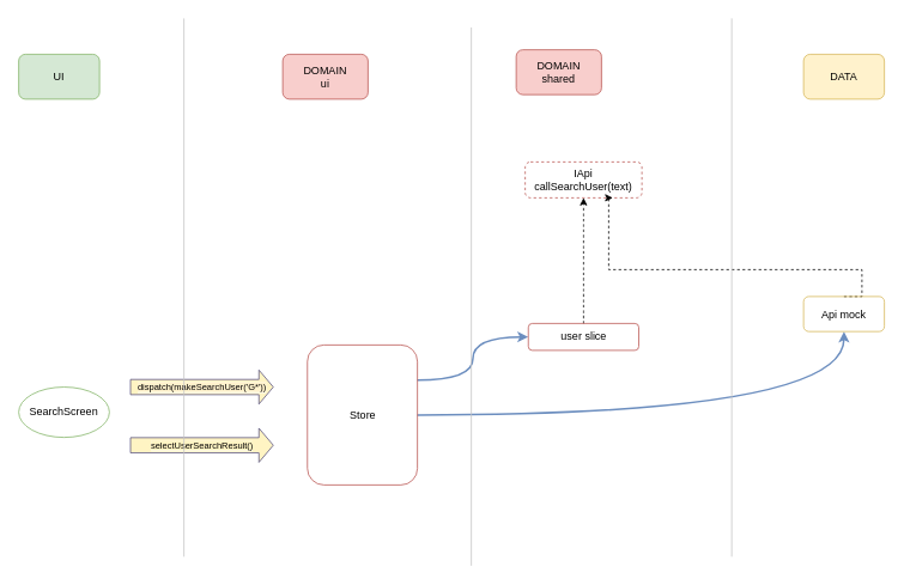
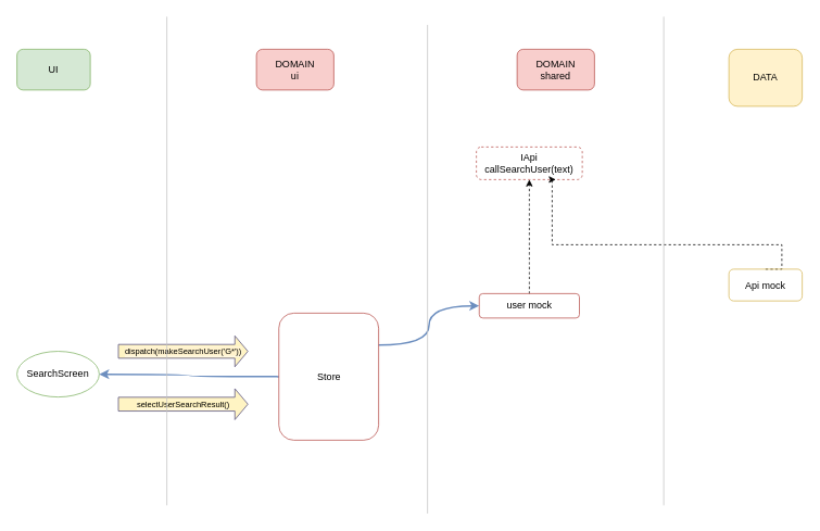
- <mxCell id="15" value="DOMAIN&lt;br&gt;shared" style="text;html=1;strokeColor=#b85450;fillColor=#f8cecc;align=center;verticalAlign=middle;whiteSpace=wrap;rounded=1;" vertex="1" parent="1"><mxGeometry x="574" y="55" width="95" height="50" as="geometry" /></mxCell>
+ <mxCell id="15" value="DOMAIN&lt;br&gt;shared" style="text;html=1;strokeColor=#b85450;fillColor=#f8cecc;align=center;verticalAlign=middle;whiteSpace=wrap;rounded=1;" vertex="1" parent="1"><mxGeometry x="634" y="60" width="95" height="50" as="geometry" /></mxCell>
- <mxCell id="10" value="DATA" style="text;html=1;strokeColor=#d6b656;fillColor=#fff2cc;align=center;verticalAlign=middle;whiteSpace=wrap;rounded=1;" vertex="1" parent="1"><mxGeometry x="894" y="60" width="90" height="50" as="geometry" /></mxCell>
+ <mxCell id="10" value="DATA" style="text;html=1;strokeColor=#d6b656;fillColor=#fff2cc;align=center;verticalAlign=middle;whiteSpace=wrap;rounded=1;" vertex="1" parent="1"><mxGeometry x="894" y="60" width="90" height="70" as="geometry" /></mxCell>
- <mxCell id="17" value="user slice" style="rounded=1;whiteSpace=wrap;html=1;shadow=0;sketch=0;fontSize=12;fillColor=none;strokeColor=#b85450;" vertex="1" parent="1"><mxGeometry x="587.5" y="360" width="123" height="30" as="geometry" /></mxCell>
+ <mxCell id="17" value="user mock" style="rounded=1;whiteSpace=wrap;html=1;shadow=0;sketch=0;fontSize=12;fillColor=none;strokeColor=#b85450;" vertex="1" parent="1"><mxGeometry x="587.5" y="360" width="123" height="30" as="geometry" /></mxCell>
- <mxCell id="6" style="edgeStyle=orthogonalEdgeStyle;curved=1;rounded=0;orthogonalLoop=1;jettySize=auto;html=1;entryX=0.5;entryY=1;entryDx=0;entryDy=0;strokeWidth=2;fillColor=#dae8fc;strokeColor=#6c8ebf;" edge="1" parent="1" source="8" target="14"><mxGeometry relative="1" as="geometry" /></mxCell>
+ <mxCell id="6" style="edgeStyle=orthogonalEdgeStyle;curved=1;rounded=0;orthogonalLoop=1;jettySize=auto;html=1;strokeWidth=2;fillColor=#dae8fc;strokeColor=#6c8ebf;" edge="1" parent="1" source="8" target="3"><mxGeometry relative="1" as="geometry" /></mxCell>
